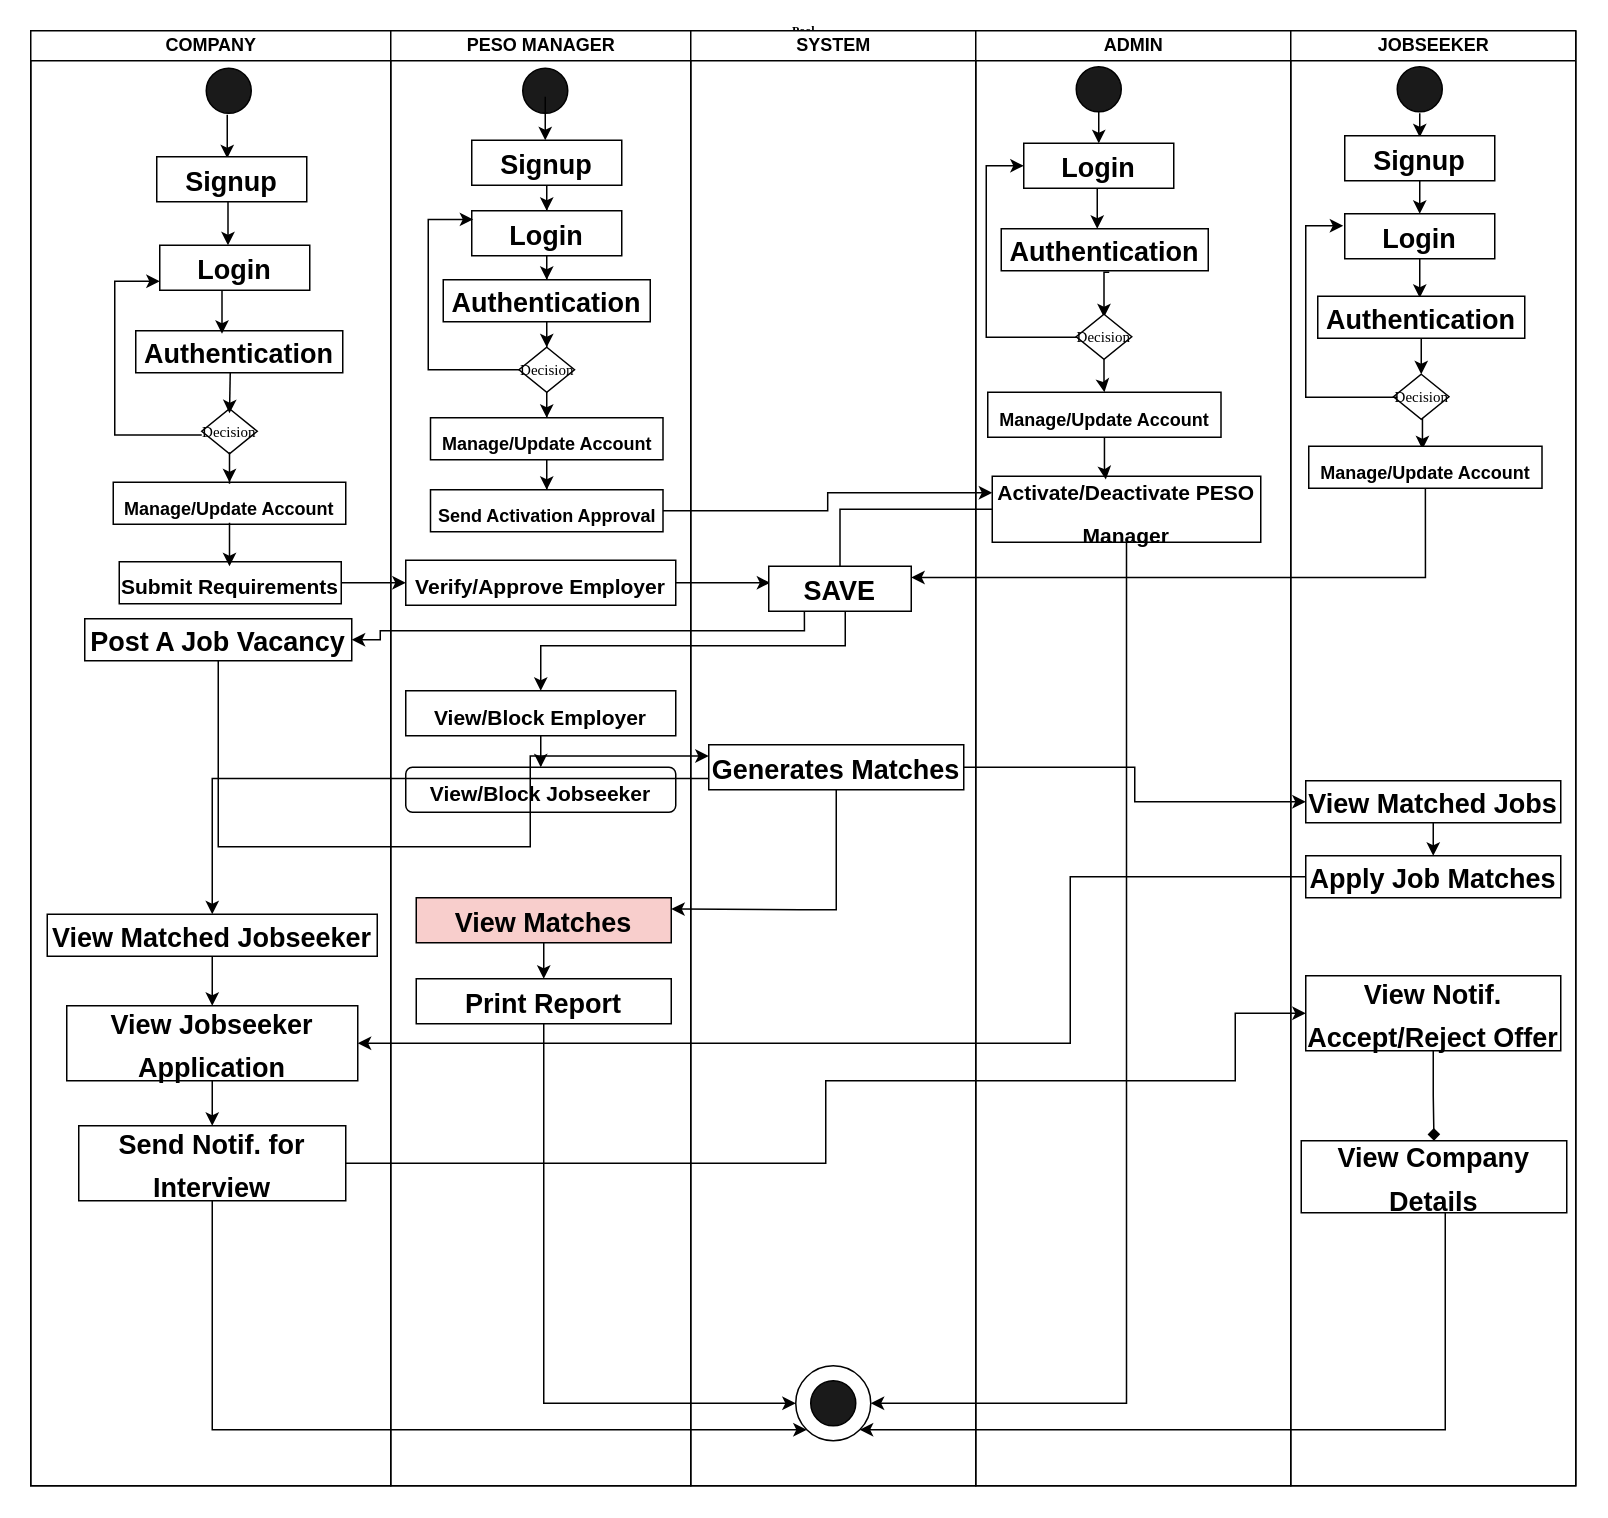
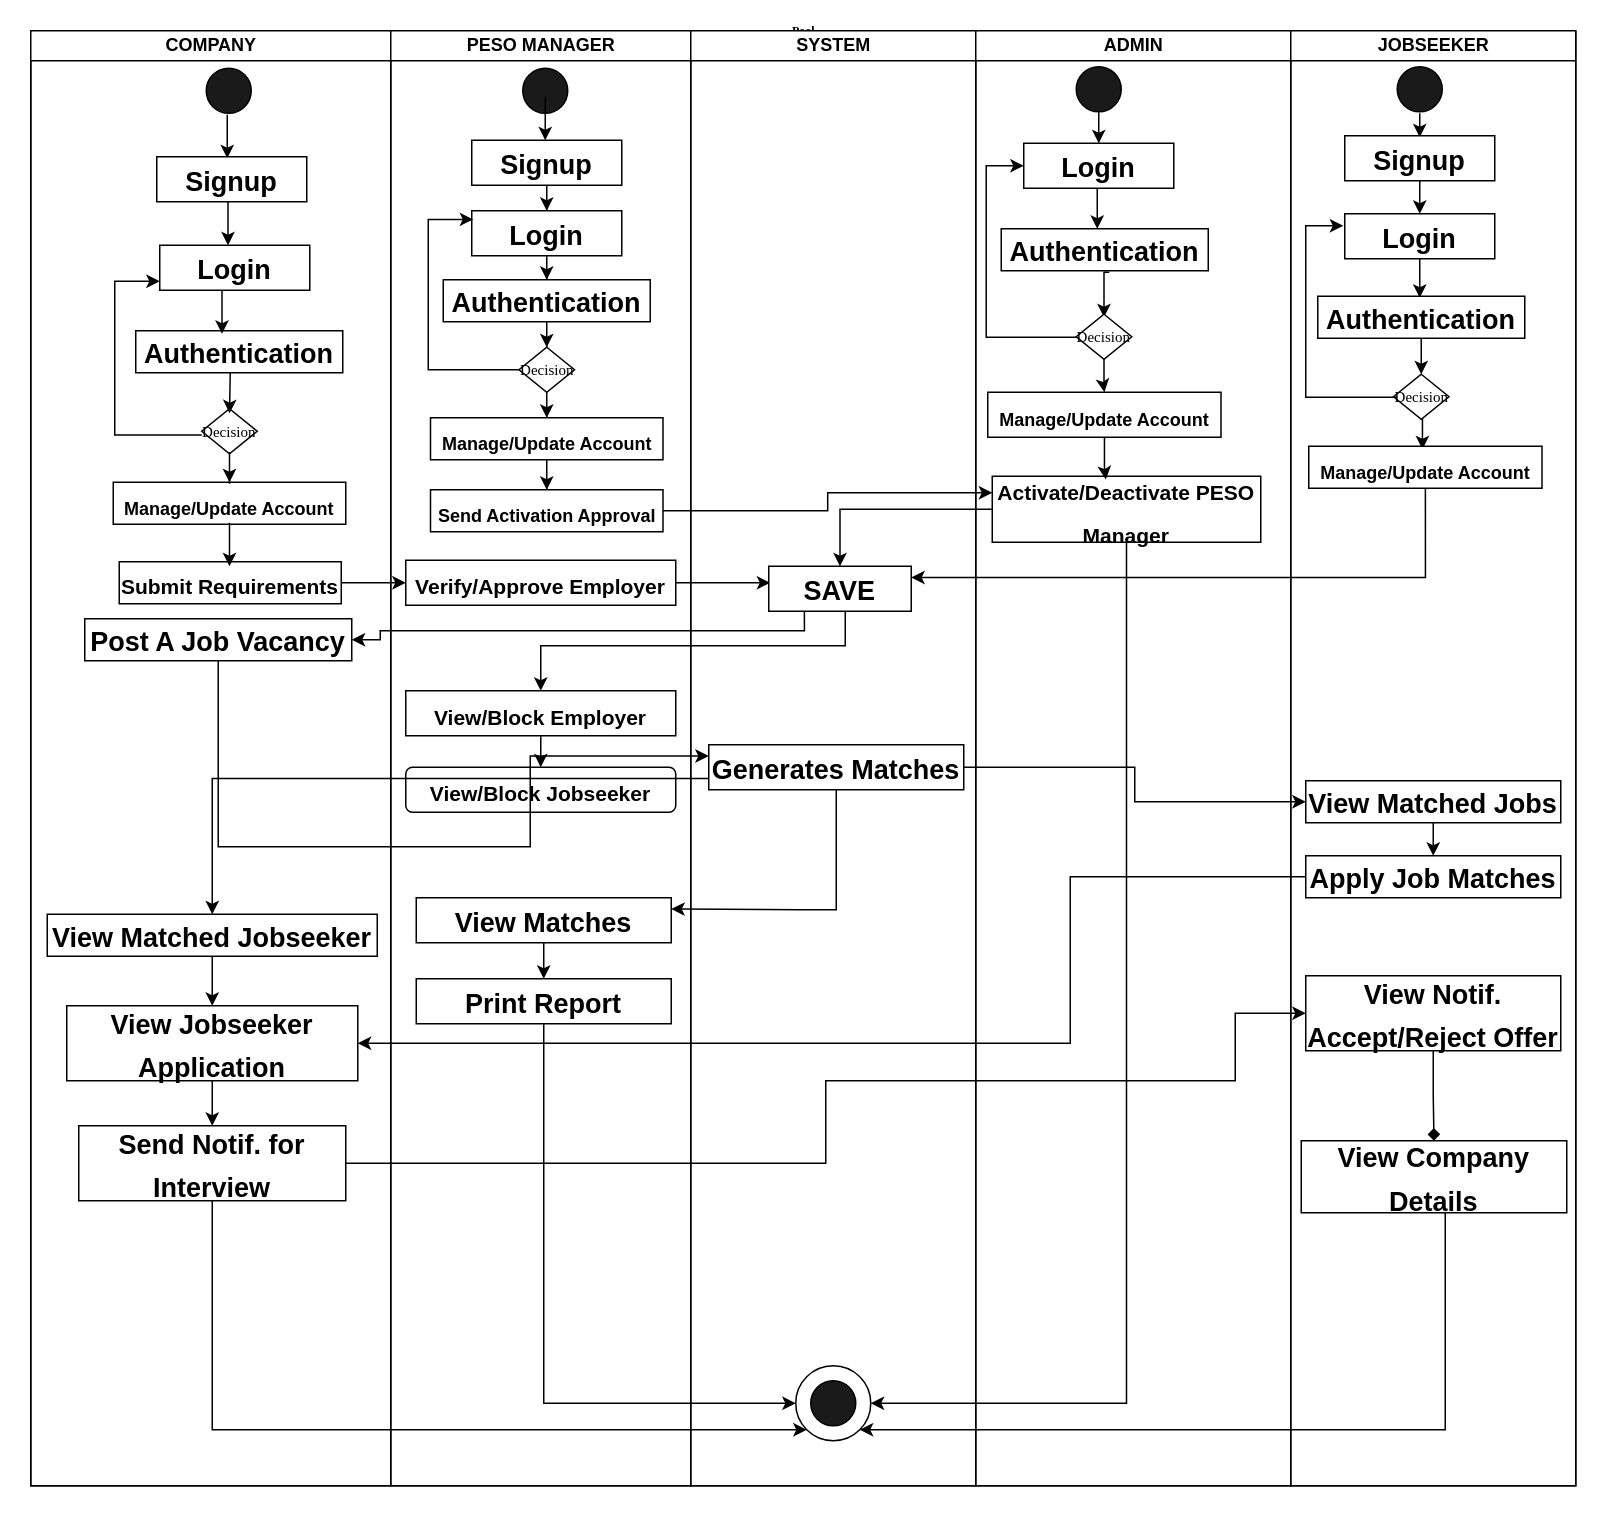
- <mxCell id="77" style="edgeStyle=orthogonalEdgeStyle;rounded=0;orthogonalLoop=1;jettySize=auto;html=1;endArrow=none;" edge="1" parent="2" source="55" target="42"><mxGeometry relative="1" as="geometry" /></mxCell>
+ <mxCell id="77" style="edgeStyle=orthogonalEdgeStyle;rounded=0;orthogonalLoop=1;jettySize=auto;html=1;" edge="1" parent="2" source="55" target="42"><mxGeometry relative="1" as="geometry" /></mxCell>
- <mxCell id="37" value="&lt;h1&gt;&lt;span style=&quot;font-size: 18px;&quot;&gt;View Matches&lt;/span&gt;&lt;/h1&gt;" style="html=1;dashed=0;whiteSpace=wrap;fillColor=#f8cecc;" vertex="1" parent="20"><mxGeometry x="17" y="578" width="170" height="30" as="geometry" /></mxCell>
+ <mxCell id="37" value="&lt;h1&gt;&lt;span style=&quot;font-size: 18px;&quot;&gt;View Matches&lt;/span&gt;&lt;/h1&gt;" style="html=1;dashed=0;whiteSpace=wrap;" vertex="1" parent="20"><mxGeometry x="17" y="578" width="170" height="30" as="geometry" /></mxCell>
